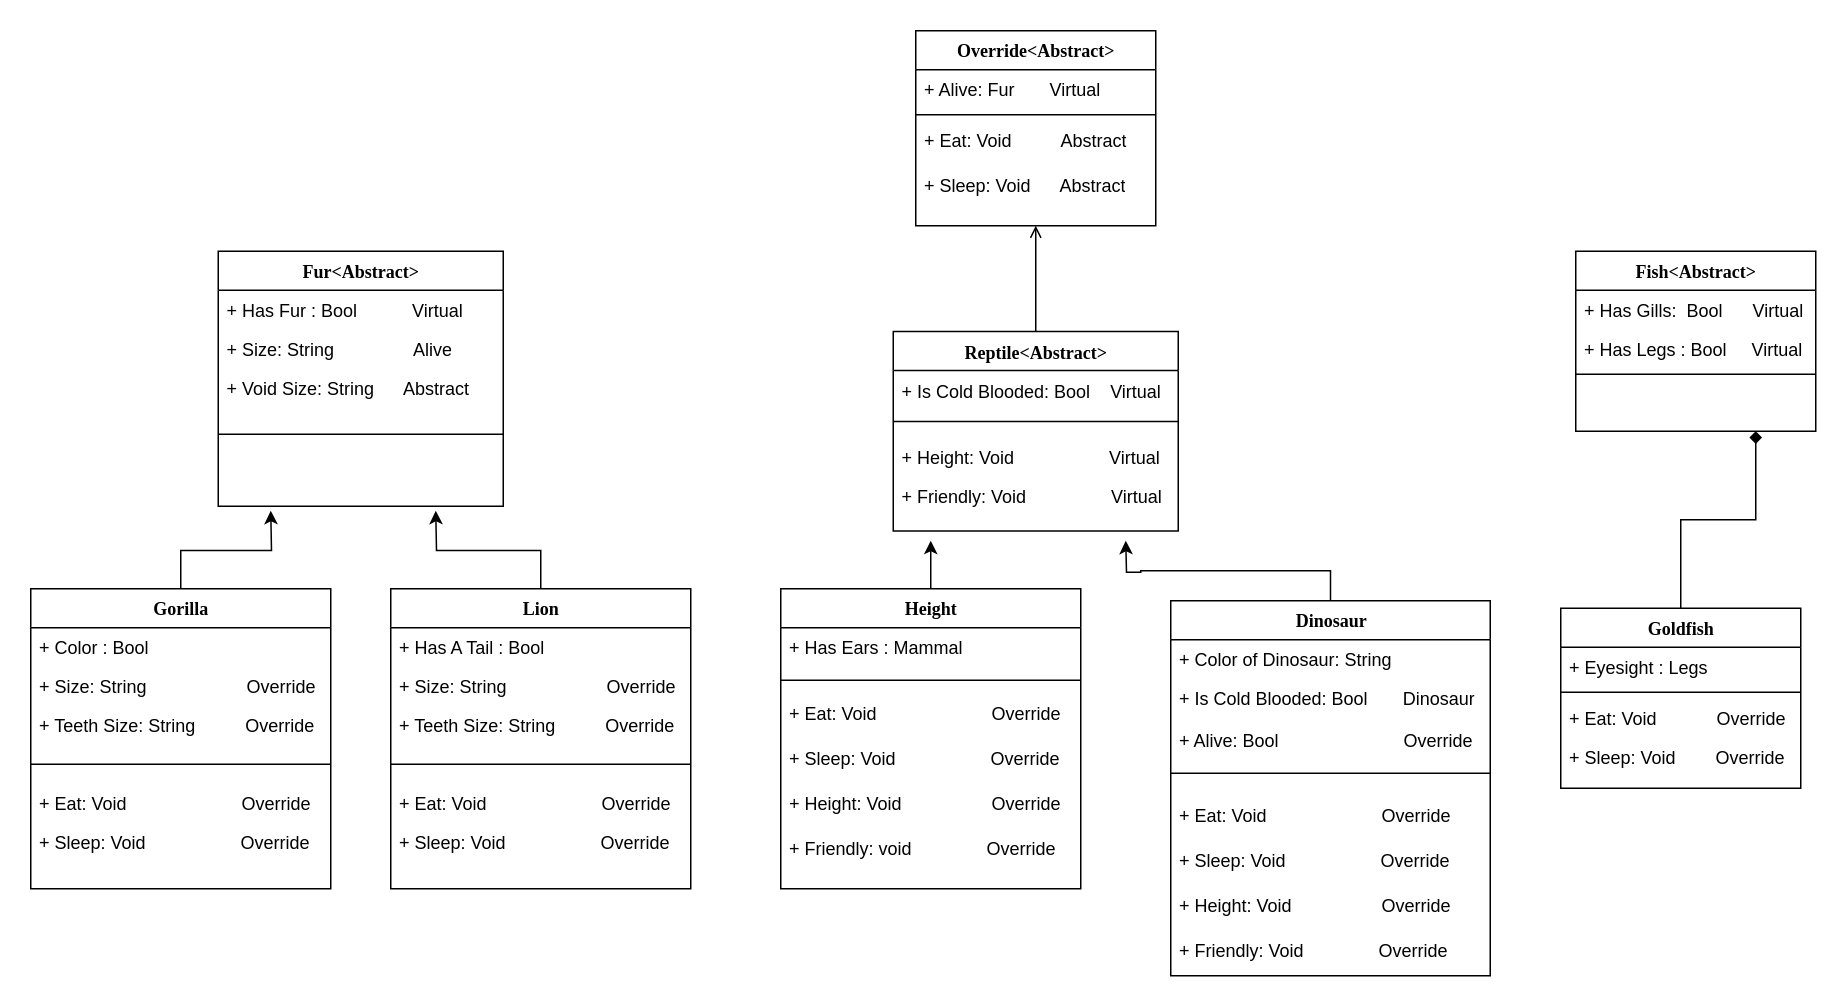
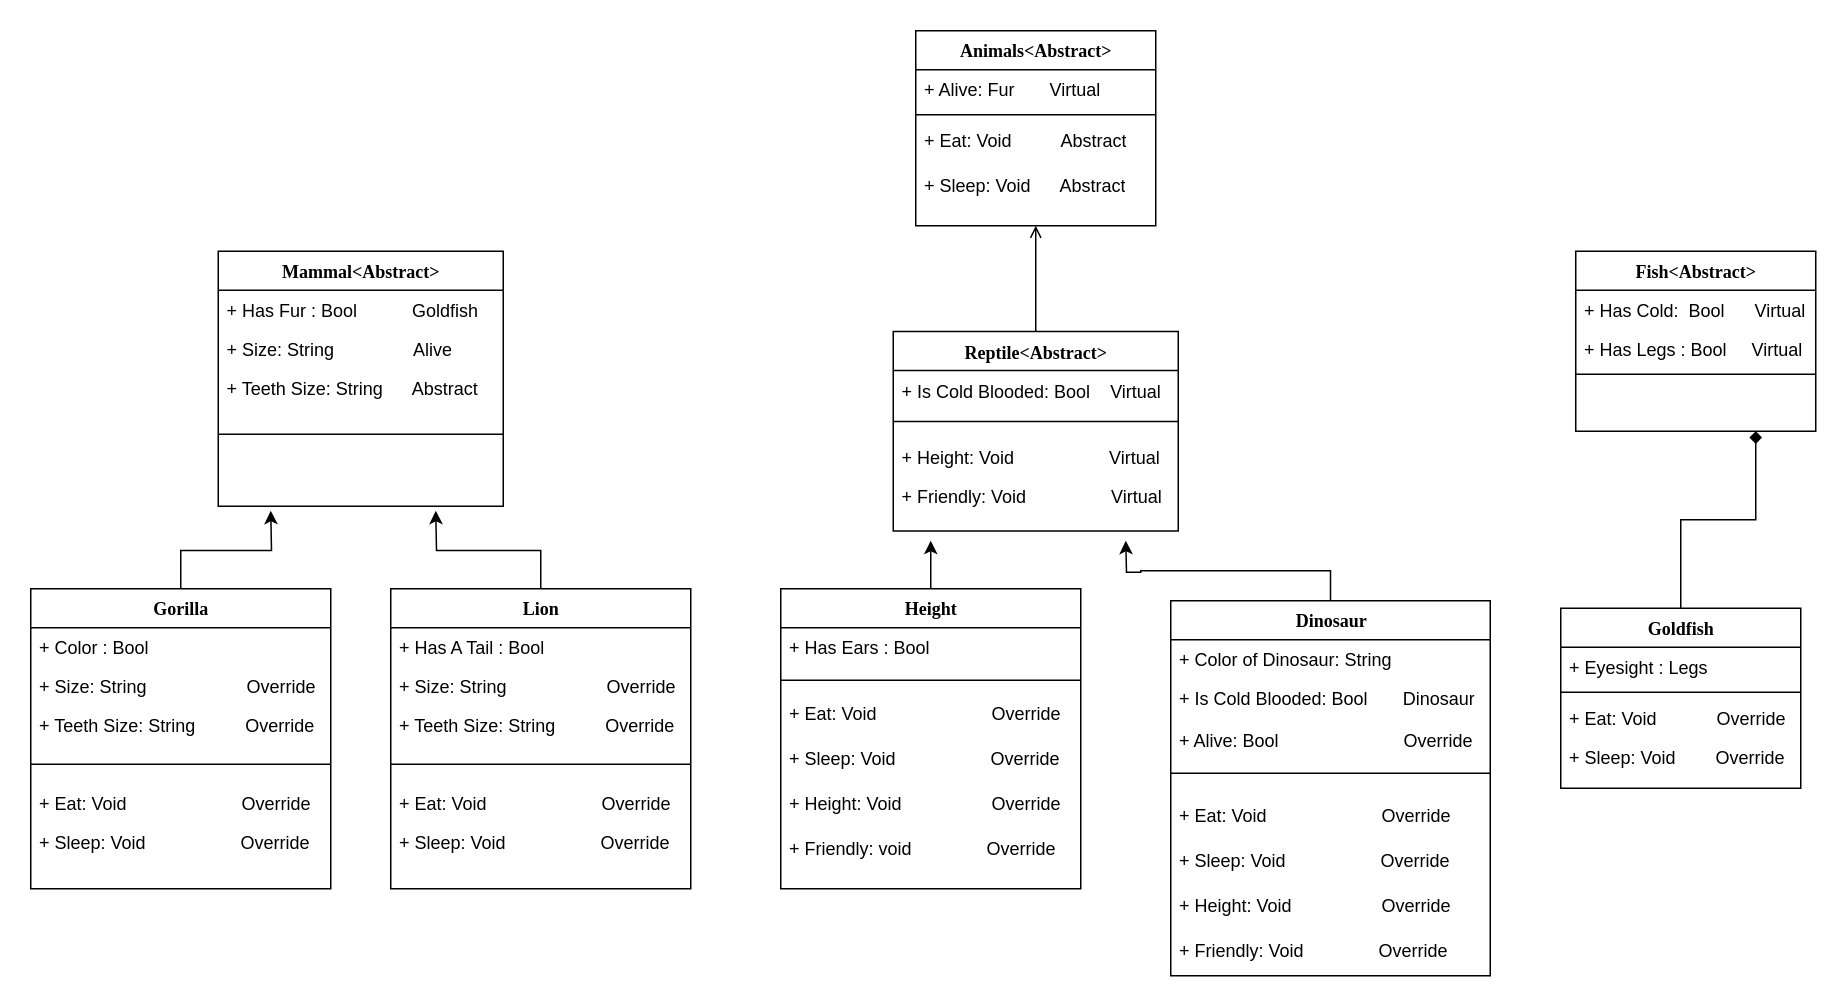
- <mxCell id="13" value="Override&amp;lt;Abstract&amp;gt;" style="swimlane;html=1;fontStyle=1;align=center;verticalAlign=top;childLayout=stackLayout;horizontal=1;startSize=26;horizontalStack=0;resizeParent=1;resizeLast=0;collapsible=1;marginBottom=0;swimlaneFillColor=#ffffff;rounded=0;shadow=0;comic=0;labelBackgroundColor=none;strokeColor=#000000;strokeWidth=1;fillColor=none;fontFamily=Verdana;fontSize=12;fontColor=#000000;" vertex="1" parent="1"><mxGeometry x="610" y="20" width="160" height="130" as="geometry" /></mxCell>
+ <mxCell id="13" value="Animals&amp;lt;Abstract&amp;gt;" style="swimlane;html=1;fontStyle=1;align=center;verticalAlign=top;childLayout=stackLayout;horizontal=1;startSize=26;horizontalStack=0;resizeParent=1;resizeLast=0;collapsible=1;marginBottom=0;swimlaneFillColor=#ffffff;rounded=0;shadow=0;comic=0;labelBackgroundColor=none;strokeColor=#000000;strokeWidth=1;fillColor=none;fontFamily=Verdana;fontSize=12;fontColor=#000000;" vertex="1" parent="1"><mxGeometry x="610" y="20" width="160" height="130" as="geometry" /></mxCell>
- <mxCell id="8" value="Fur&amp;lt;Abstract&amp;gt;" style="swimlane;html=1;fontStyle=1;align=center;verticalAlign=top;childLayout=stackLayout;horizontal=1;startSize=26;horizontalStack=0;resizeParent=1;resizeLast=0;collapsible=1;marginBottom=0;swimlaneFillColor=#ffffff;rounded=0;shadow=0;comic=0;labelBackgroundColor=none;strokeColor=#000000;strokeWidth=1;fillColor=none;fontFamily=Verdana;fontSize=12;fontColor=#000000;" vertex="1" parent="1"><mxGeometry x="145" y="167" width="190" height="170" as="geometry" /></mxCell>
+ <mxCell id="8" value="Mammal&amp;lt;Abstract&amp;gt;" style="swimlane;html=1;fontStyle=1;align=center;verticalAlign=top;childLayout=stackLayout;horizontal=1;startSize=26;horizontalStack=0;resizeParent=1;resizeLast=0;collapsible=1;marginBottom=0;swimlaneFillColor=#ffffff;rounded=0;shadow=0;comic=0;labelBackgroundColor=none;strokeColor=#000000;strokeWidth=1;fillColor=none;fontFamily=Verdana;fontSize=12;fontColor=#000000;" vertex="1" parent="1"><mxGeometry x="145" y="167" width="190" height="170" as="geometry" /></mxCell>
- <mxCell id="9" value="+ Has Fur : Bool&amp;nbsp; &amp;nbsp; &amp;nbsp; &amp;nbsp; &amp;nbsp; &amp;nbsp;Virtual" style="text;html=1;strokeColor=none;fillColor=none;align=left;verticalAlign=top;spacingLeft=4;spacingRight=4;whiteSpace=wrap;overflow=hidden;rotatable=0;points=[[0,0.5],[1,0.5]];portConstraint=eastwest;" vertex="1" parent="8"><mxGeometry y="26" width="190" height="26" as="geometry" /></mxCell>
+ <mxCell id="9" value="+ Has Fur : Bool&amp;nbsp; &amp;nbsp; &amp;nbsp; &amp;nbsp; &amp;nbsp; &amp;nbsp;Goldfish" style="text;html=1;strokeColor=none;fillColor=none;align=left;verticalAlign=top;spacingLeft=4;spacingRight=4;whiteSpace=wrap;overflow=hidden;rotatable=0;points=[[0,0.5],[1,0.5]];portConstraint=eastwest;" vertex="1" parent="8"><mxGeometry y="26" width="190" height="26" as="geometry" /></mxCell>
- <mxCell id="19" value="+ Has Gills:&amp;nbsp; Bool&amp;nbsp; &amp;nbsp; &amp;nbsp; Virtual" style="text;html=1;strokeColor=none;fillColor=none;align=left;verticalAlign=top;spacingLeft=4;spacingRight=4;whiteSpace=wrap;overflow=hidden;rotatable=0;points=[[0,0.5],[1,0.5]];portConstraint=eastwest;" vertex="1" parent="18"><mxGeometry y="26" width="160" height="26" as="geometry" /></mxCell>
+ <mxCell id="19" value="+ Has Cold:&amp;nbsp; Bool&amp;nbsp; &amp;nbsp; &amp;nbsp; Virtual" style="text;html=1;strokeColor=none;fillColor=none;align=left;verticalAlign=top;spacingLeft=4;spacingRight=4;whiteSpace=wrap;overflow=hidden;rotatable=0;points=[[0,0.5],[1,0.5]];portConstraint=eastwest;" vertex="1" parent="18"><mxGeometry y="26" width="160" height="26" as="geometry" /></mxCell>
- <mxCell id="11" value="+ Void Size: String&amp;nbsp; &amp;nbsp; &amp;nbsp; Abstract" style="text;html=1;strokeColor=none;fillColor=none;align=left;verticalAlign=top;spacingLeft=4;spacingRight=4;whiteSpace=wrap;overflow=hidden;rotatable=0;points=[[0,0.5],[1,0.5]];portConstraint=eastwest;" vertex="1" parent="8"><mxGeometry y="78" width="190" height="26" as="geometry" /></mxCell>
+ <mxCell id="11" value="+ Teeth Size: String&amp;nbsp; &amp;nbsp; &amp;nbsp; Abstract" style="text;html=1;strokeColor=none;fillColor=none;align=left;verticalAlign=top;spacingLeft=4;spacingRight=4;whiteSpace=wrap;overflow=hidden;rotatable=0;points=[[0,0.5],[1,0.5]];portConstraint=eastwest;" vertex="1" parent="8"><mxGeometry y="78" width="190" height="26" as="geometry" /></mxCell>
- <mxCell id="46" value="+ Has Ears : Mammal" style="text;html=1;strokeColor=none;fillColor=none;align=left;verticalAlign=top;spacingLeft=4;spacingRight=4;whiteSpace=wrap;overflow=hidden;rotatable=0;points=[[0,0.5],[1,0.5]];portConstraint=eastwest;" vertex="1" parent="45"><mxGeometry y="26" width="200" height="26" as="geometry" /></mxCell>
+ <mxCell id="46" value="+ Has Ears : Bool" style="text;html=1;strokeColor=none;fillColor=none;align=left;verticalAlign=top;spacingLeft=4;spacingRight=4;whiteSpace=wrap;overflow=hidden;rotatable=0;points=[[0,0.5],[1,0.5]];portConstraint=eastwest;" vertex="1" parent="45"><mxGeometry y="26" width="200" height="26" as="geometry" /></mxCell>
